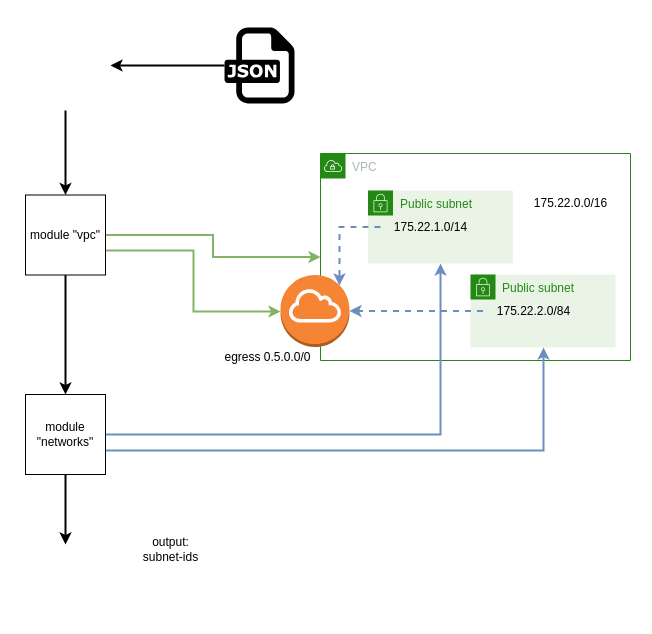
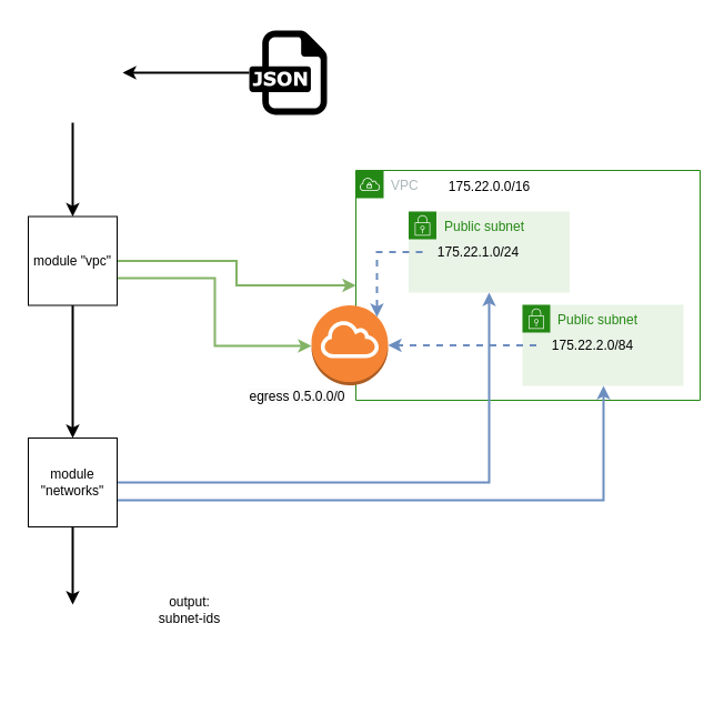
- <mxCell id="3" value="175.22.0.0/16" style="text;html=1;align=center;verticalAlign=middle;resizable=0;points=[];autosize=1;strokeColor=none;fillColor=none;" vertex="1" parent="2"><mxGeometry x="200" y="35" width="100" height="30" as="geometry" /></mxCell>
+ <mxCell id="3" value="175.22.0.0/16" style="text;html=1;align=center;verticalAlign=middle;resizable=0;points=[];autosize=1;strokeColor=none;fillColor=none;" vertex="1" parent="2"><mxGeometry x="70" width="100" height="30" as="geometry" /></mxCell>
- <mxCell id="6" value="175.22.1.0/14" style="text;html=1;align=center;verticalAlign=middle;resizable=0;points=[];autosize=1;strokeColor=none;fillColor=none;dashed=1;" vertex="1" parent="5"><mxGeometry x="12.5" y="21.5" width="100" height="30" as="geometry" /></mxCell>
+ <mxCell id="6" value="175.22.1.0/24" style="text;html=1;align=center;verticalAlign=middle;resizable=0;points=[];autosize=1;strokeColor=none;fillColor=none;dashed=1;" vertex="1" parent="5"><mxGeometry x="12.5" y="21.5" width="100" height="30" as="geometry" /></mxCell>
